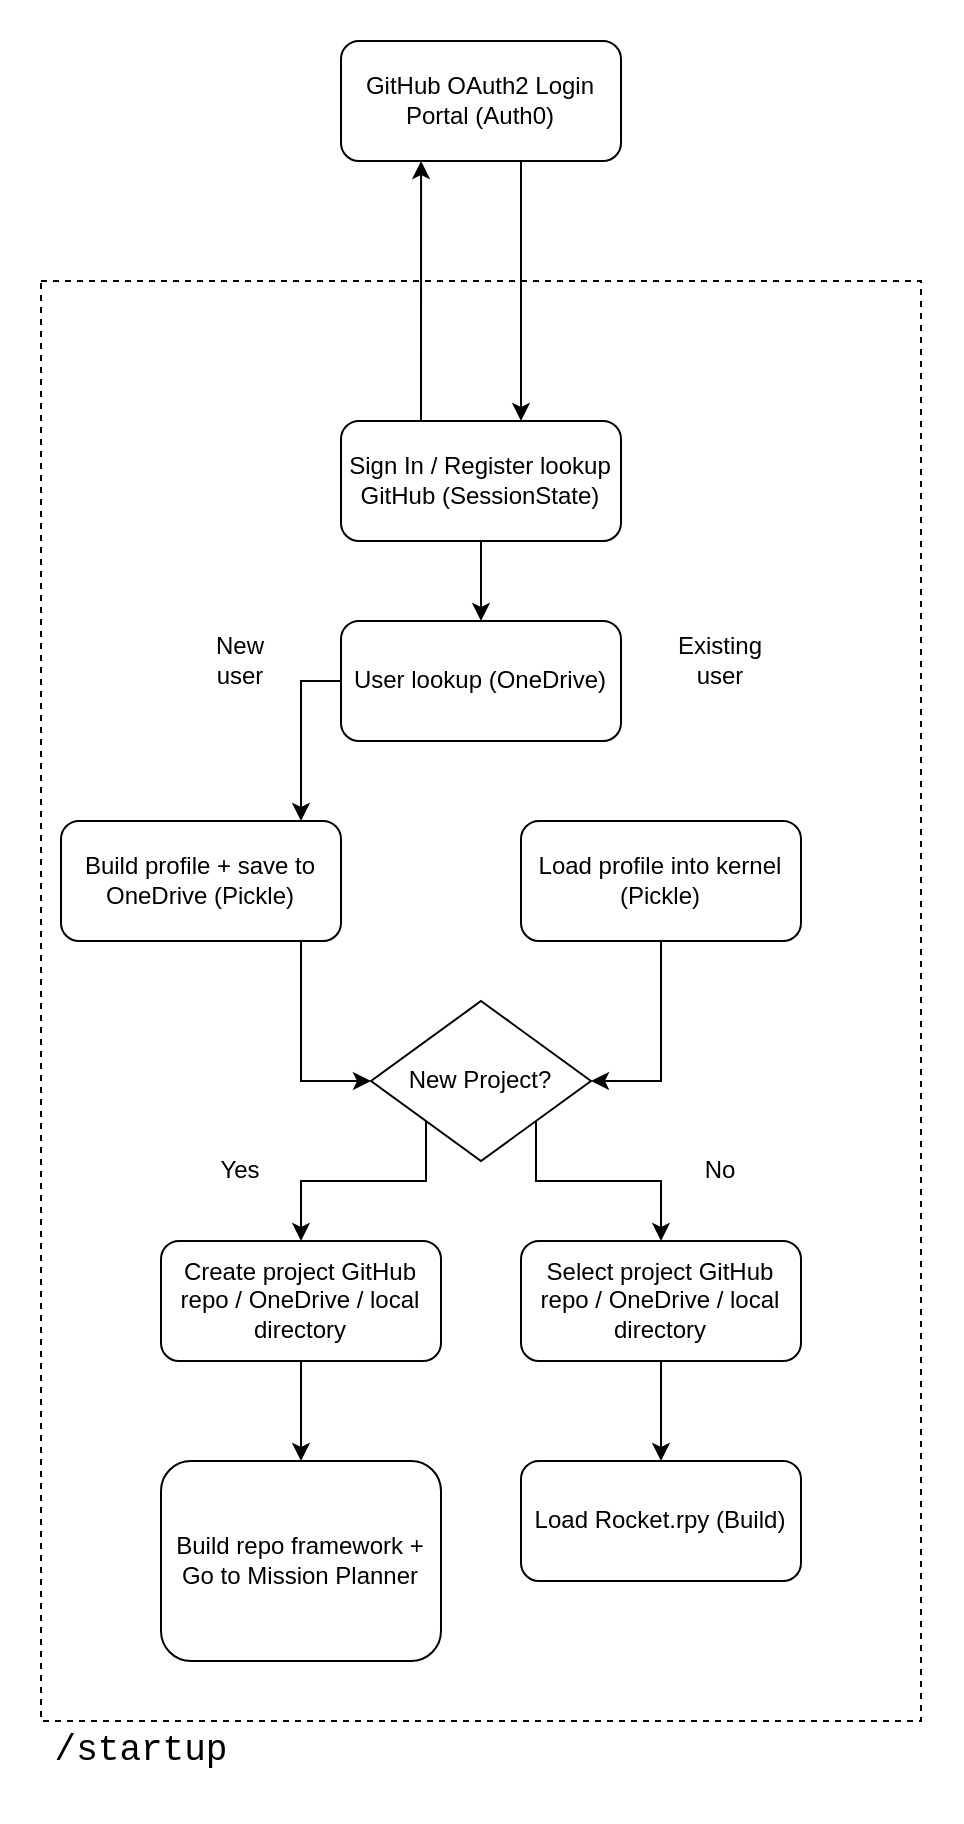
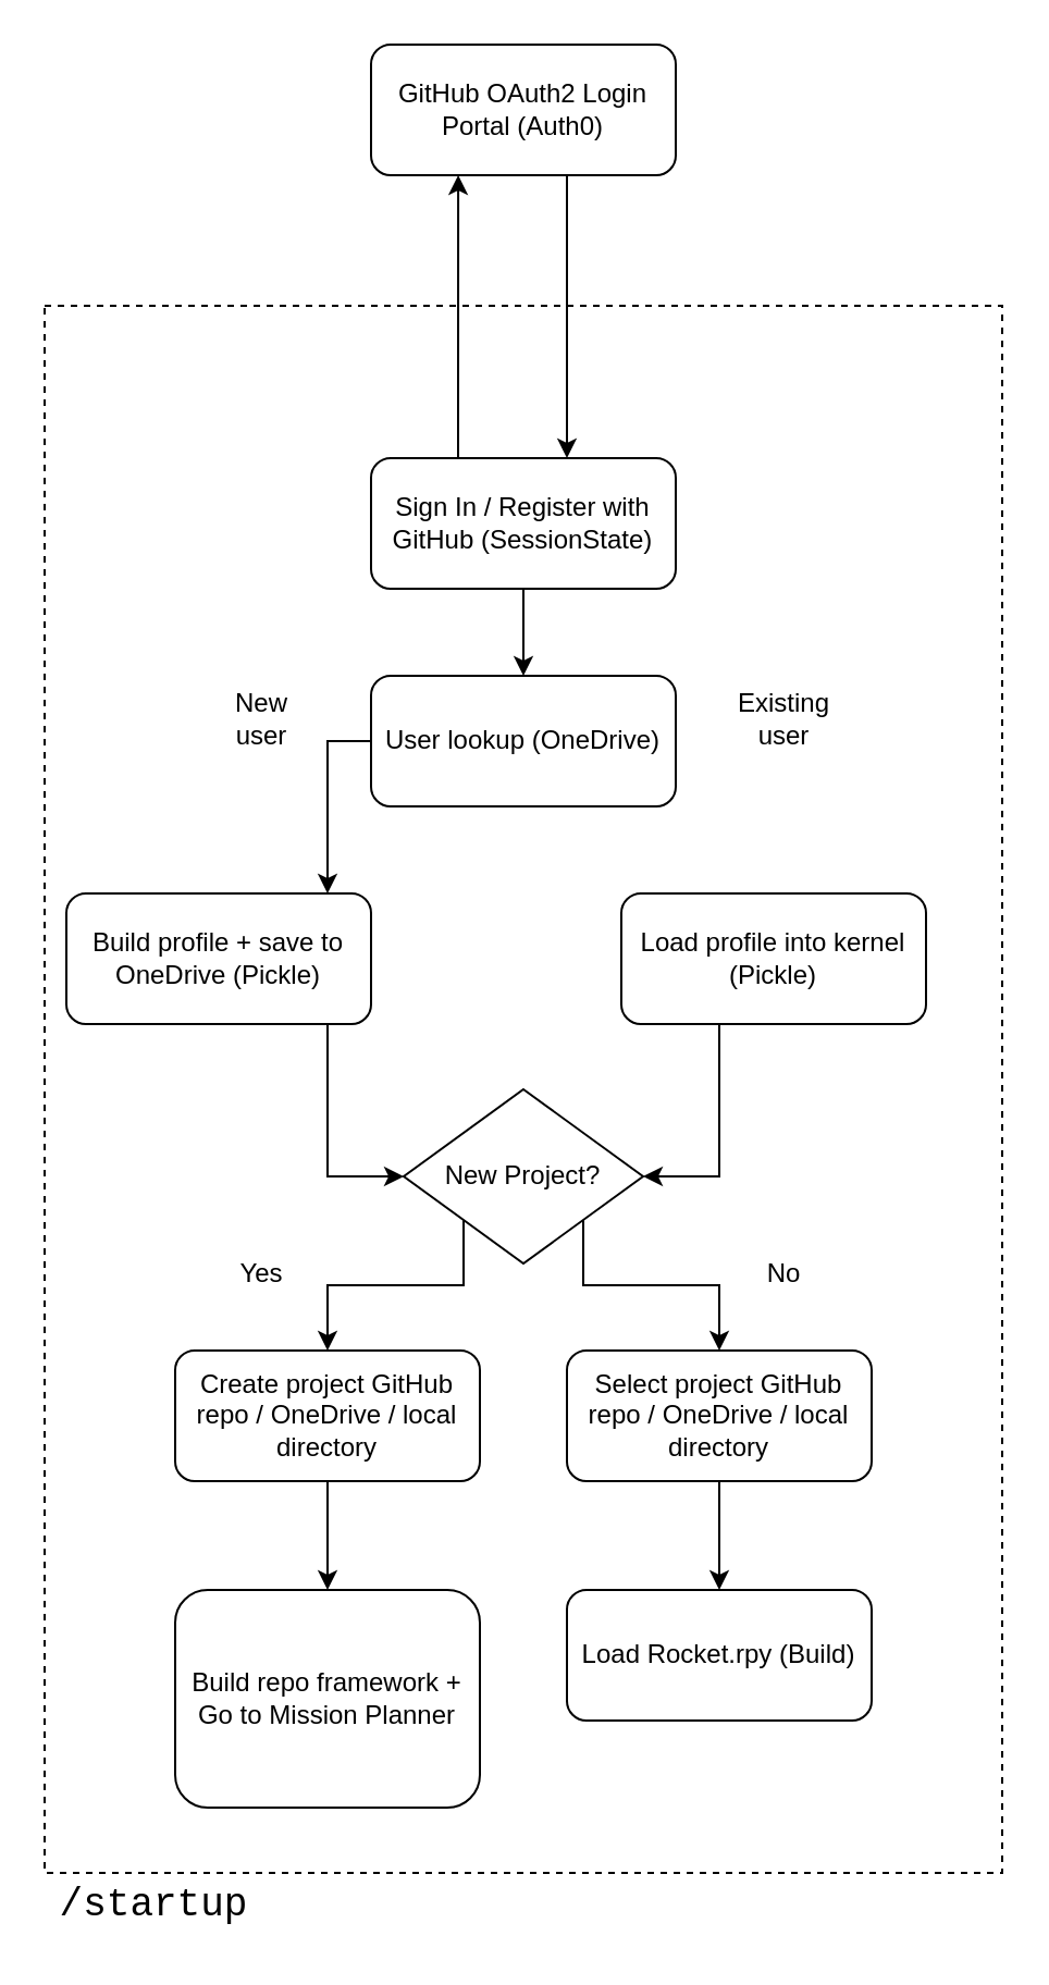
- <mxCell id="5" value="Sign In / Register lookup GitHub (SessionState)" style="rounded=1;whiteSpace=wrap;html=1;" vertex="1" parent="1"><mxGeometry x="170" y="210" width="140" height="60" as="geometry" /></mxCell>
+ <mxCell id="5" value="Sign In / Register with GitHub (SessionState)" style="rounded=1;whiteSpace=wrap;html=1;" vertex="1" parent="1"><mxGeometry x="170" y="210" width="140" height="60" as="geometry" /></mxCell>
- <mxCell id="11" value="Load profile into kernel (Pickle)" style="rounded=1;whiteSpace=wrap;html=1;" vertex="1" parent="1"><mxGeometry x="260" y="410" width="140" height="60" as="geometry" /></mxCell>
+ <mxCell id="11" value="Load profile into kernel (Pickle)" style="rounded=1;whiteSpace=wrap;html=1;" vertex="1" parent="1"><mxGeometry x="285" y="410" width="140" height="60" as="geometry" /></mxCell>
